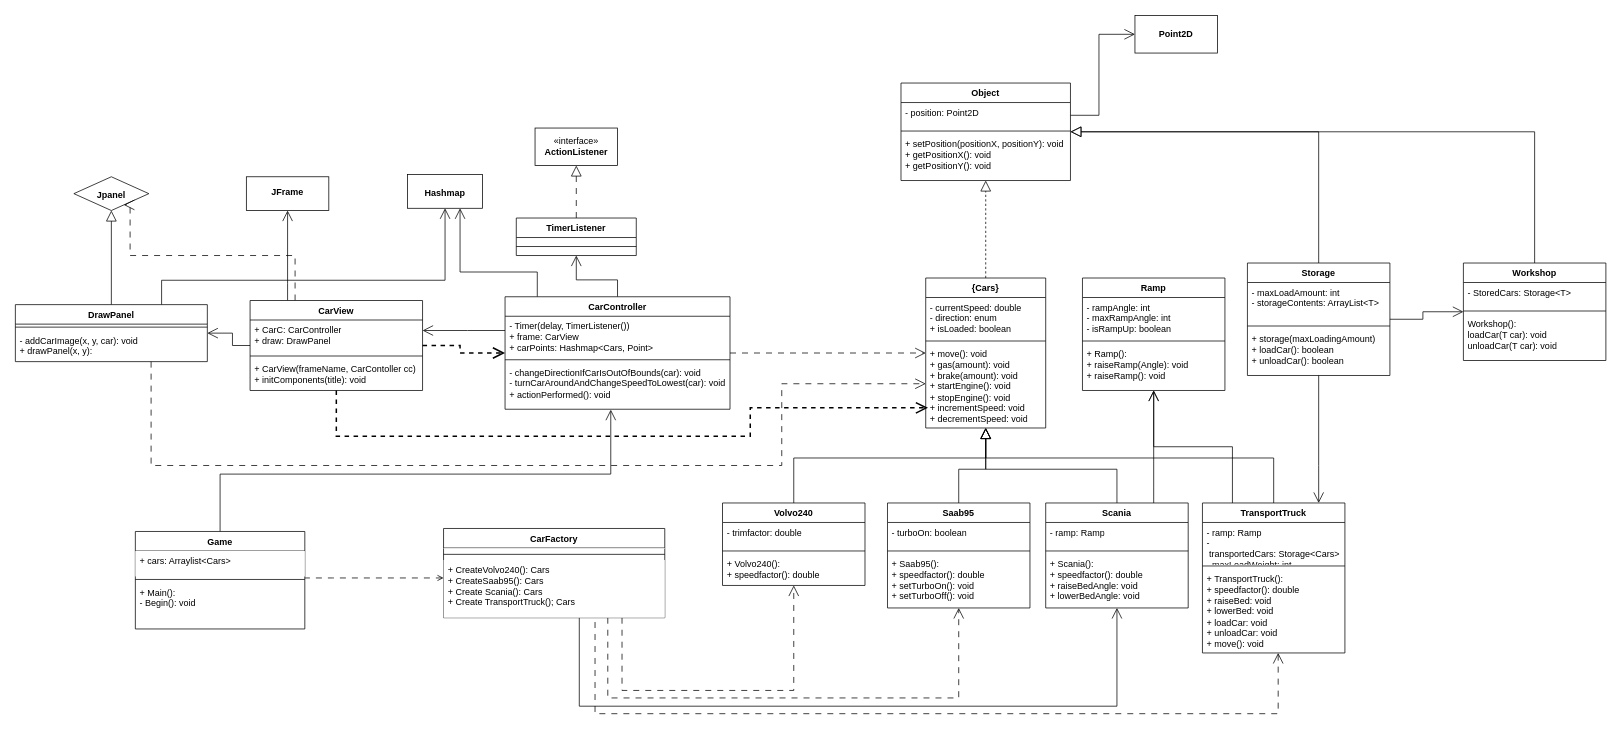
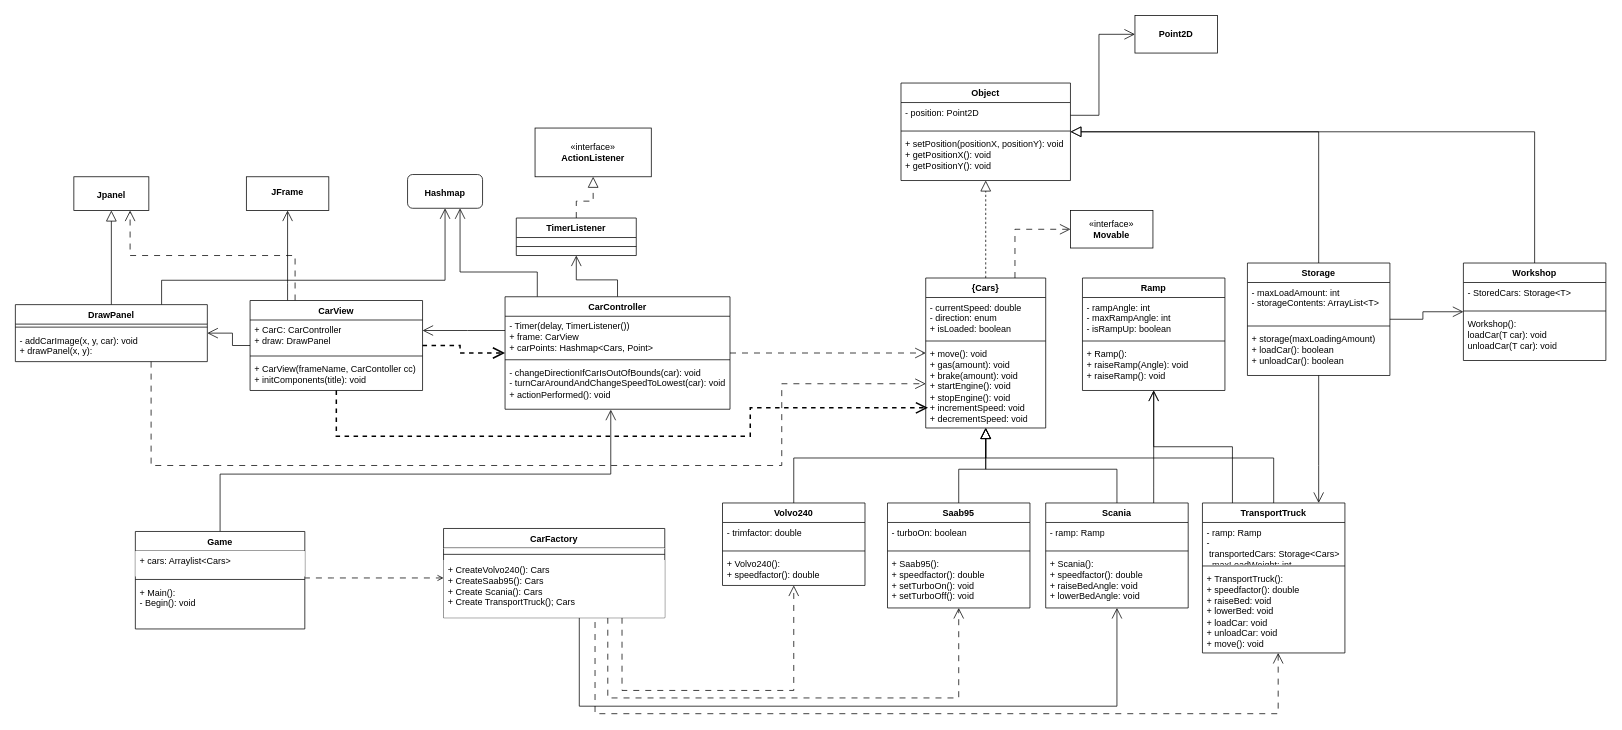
- <mxCell id="56" value="&lt;div&gt;«interface»&lt;/div&gt;&lt;div&gt;&lt;b&gt;ActionListener&lt;/b&gt;&lt;/div&gt;" style="html=1;whiteSpace=wrap;labelBackgroundColor=none;" parent="1" vertex="1"><mxGeometry x="713" y="170" width="110" height="50" as="geometry" /></mxCell>
+ <mxCell id="56" value="&lt;div&gt;«interface»&lt;/div&gt;&lt;div&gt;&lt;b&gt;ActionListener&lt;/b&gt;&lt;/div&gt;" style="html=1;whiteSpace=wrap;labelBackgroundColor=none;" parent="1" vertex="1"><mxGeometry x="713" y="170" width="155" height="65" as="geometry" /></mxCell>
- <mxCell id="83" value="&lt;p style=&quot;margin:0px;margin-top:4px;text-align:center;&quot;&gt;&lt;br&gt;&lt;b&gt;Hashmap&lt;/b&gt;&lt;/p&gt;" style="verticalAlign=top;align=left;overflow=fill;fontSize=12;fontFamily=Helvetica;html=1;whiteSpace=wrap;labelBackgroundColor=none;" parent="1" vertex="1"><mxGeometry x="543" y="232" width="100" height="45" as="geometry" /></mxCell>
+ <mxCell id="83" value="&lt;p style=&quot;margin:0px;margin-top:4px;text-align:center;&quot;&gt;&lt;br&gt;&lt;b&gt;Hashmap&lt;/b&gt;&lt;/p&gt;" style="verticalAlign=top;align=left;overflow=fill;fontSize=12;fontFamily=Helvetica;html=1;whiteSpace=wrap;labelBackgroundColor=none;rounded=1;" parent="1" vertex="1"><mxGeometry x="543" y="232" width="100" height="45" as="geometry" /></mxCell>
- <mxCell id="55" value="&lt;p style=&quot;margin:0px;margin-top:4px;text-align:center;&quot;&gt;&lt;br&gt;&lt;b&gt;Jpanel&lt;/b&gt;&lt;/p&gt;" style="rhombus;verticalAlign=top;align=left;overflow=fill;fontSize=12;fontFamily=Helvetica;html=1;whiteSpace=wrap;labelBackgroundColor=none;" parent="1" vertex="1"><mxGeometry x="98" y="235" width="100" height="45" as="geometry" /></mxCell>
+ <mxCell id="55" value="&lt;p style=&quot;margin:0px;margin-top:4px;text-align:center;&quot;&gt;&lt;br&gt;&lt;b&gt;Jpanel&lt;/b&gt;&lt;/p&gt;" style="verticalAlign=top;align=left;overflow=fill;fontSize=12;fontFamily=Helvetica;html=1;whiteSpace=wrap;labelBackgroundColor=none;" parent="1" vertex="1"><mxGeometry x="98" y="235" width="100" height="45" as="geometry" /></mxCell>
+ <mxCell id="17" style="edgeStyle=orthogonalEdgeStyle;rounded=0;orthogonalLoop=1;jettySize=auto;html=1;entryX=0;entryY=0.5;entryDx=0;entryDy=0;endSize=12;endArrow=open;endFill=0;dashed=1;dashPattern=8 8;" parent="1" source="18" target="15" edge="1"><mxGeometry relative="1" as="geometry"><Array as="points"><mxPoint x="1353" y="305" /></Array></mxGeometry></mxCell>
+ <mxCell id="15" value="«interface»&lt;br&gt;&lt;b&gt;Movable&lt;/b&gt;" style="html=1;whiteSpace=wrap;labelBackgroundColor=none;" parent="1" vertex="1"><mxGeometry x="1427" y="280" width="110" height="50" as="geometry" /></mxCell>
